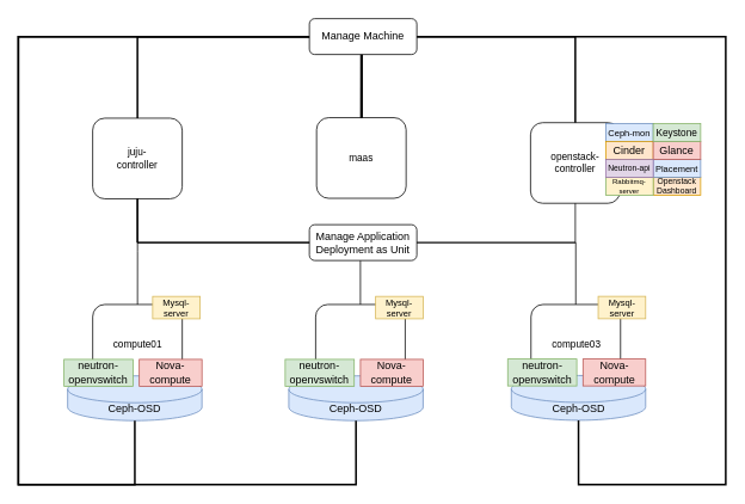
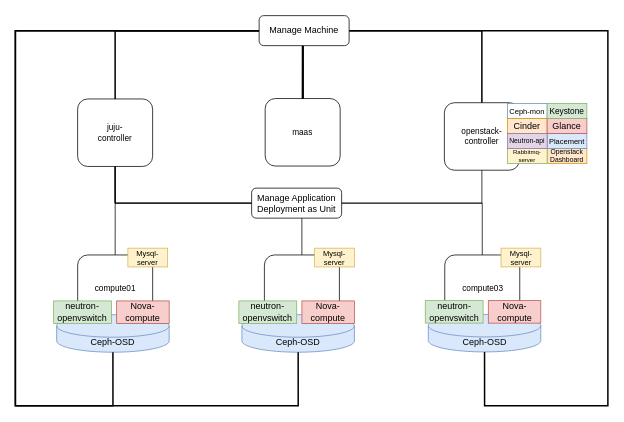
- <mxCell id="46" value="&lt;font style=&quot;font-size: 10px;&quot;&gt;Ceph-mon&lt;/font&gt;" style="rounded=0;whiteSpace=wrap;html=1;fillColor=#dae8fc;strokeColor=#6c8ebf;" vertex="1" parent="45"><mxGeometry width="53" height="20" as="geometry" /></mxCell>
+ <mxCell id="46" value="&lt;font style=&quot;font-size: 10px;&quot;&gt;Ceph-mon&lt;/font&gt;" style="rounded=0;whiteSpace=wrap;html=1;fillColor=#ffffff;strokeColor=#6c8ebf;" vertex="1" parent="45"><mxGeometry width="53" height="20" as="geometry" /></mxCell>
- <mxCell id="59" value="Manage Application Deployment as Unit" style="rounded=1;whiteSpace=wrap;html=1;" vertex="1" parent="1"><mxGeometry x="345" y="250" width="120" height="40" as="geometry" /></mxCell>
+ <mxCell id="59" value="Manage Application Deployment as Unit" style="rounded=1;whiteSpace=wrap;html=1;" vertex="1" parent="1"><mxGeometry x="335" y="250" width="120" height="40" as="geometry" /></mxCell>
